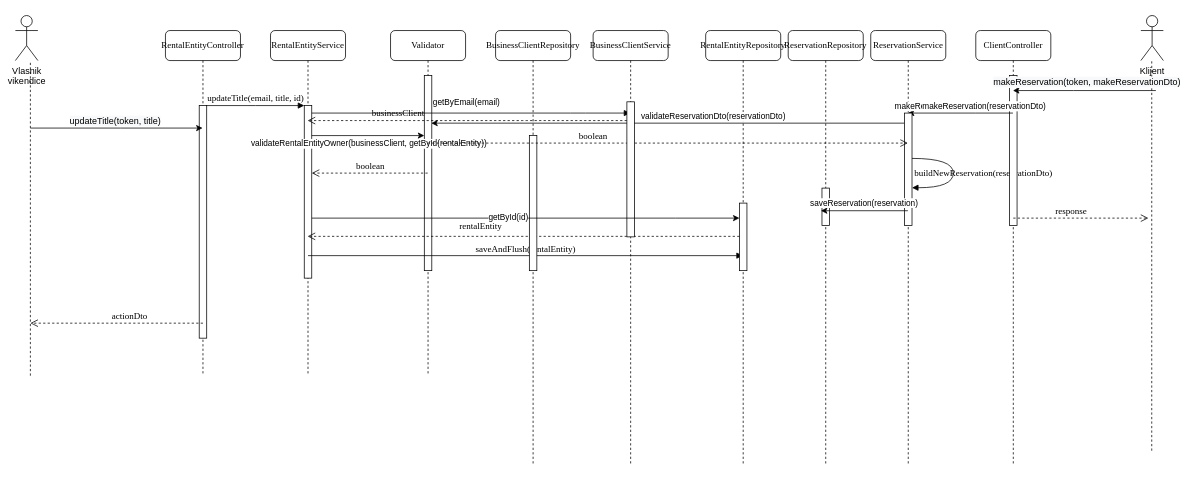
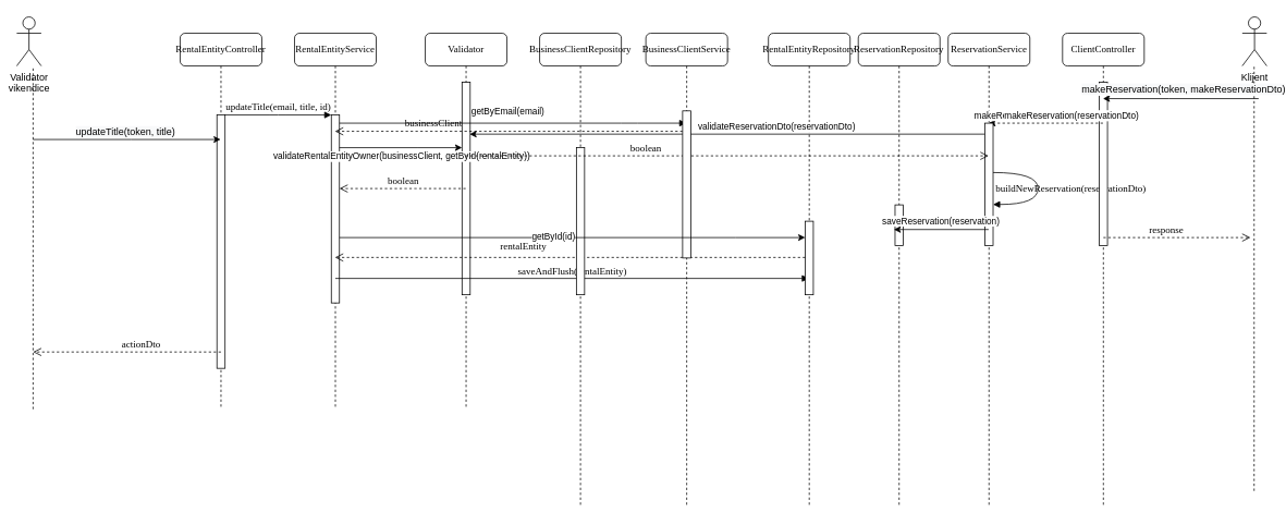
- <mxCell id="24" value="Vlasnik&lt;br&gt;vikendice" style="shape=umlActor;verticalLabelPosition=bottom;verticalAlign=top;html=1;outlineConnect=0;" vertex="1" parent="1"><mxGeometry x="20" y="20" width="30" height="60" as="geometry" /></mxCell>
+ <mxCell id="24" value="Validator&lt;br&gt;vikendice" style="shape=umlActor;verticalLabelPosition=bottom;verticalAlign=top;html=1;outlineConnect=0;" vertex="1" parent="1"><mxGeometry x="20" y="20" width="30" height="60" as="geometry" /></mxCell>
- <mxCell id="33" value="" style="endArrow=classic;html=1;rounded=0;" edge="1" parent="1" source="16" target="2"><mxGeometry width="50" height="50" relative="1" as="geometry"><mxPoint x="1210" y="350" as="sourcePoint" /><mxPoint x="1270" y="300" as="targetPoint" /><Array as="points"><mxPoint x="1300" y="150" /></Array></mxGeometry></mxCell>
+ <mxCell id="33" value="" style="endArrow=classic;html=1;rounded=0;dashed=1;" edge="1" parent="1" source="16" target="2"><mxGeometry width="50" height="50" relative="1" as="geometry"><mxPoint x="1210" y="350" as="sourcePoint" /><mxPoint x="1270" y="300" as="targetPoint" /><Array as="points"><mxPoint x="1300" y="150" /></Array></mxGeometry></mxCell>
